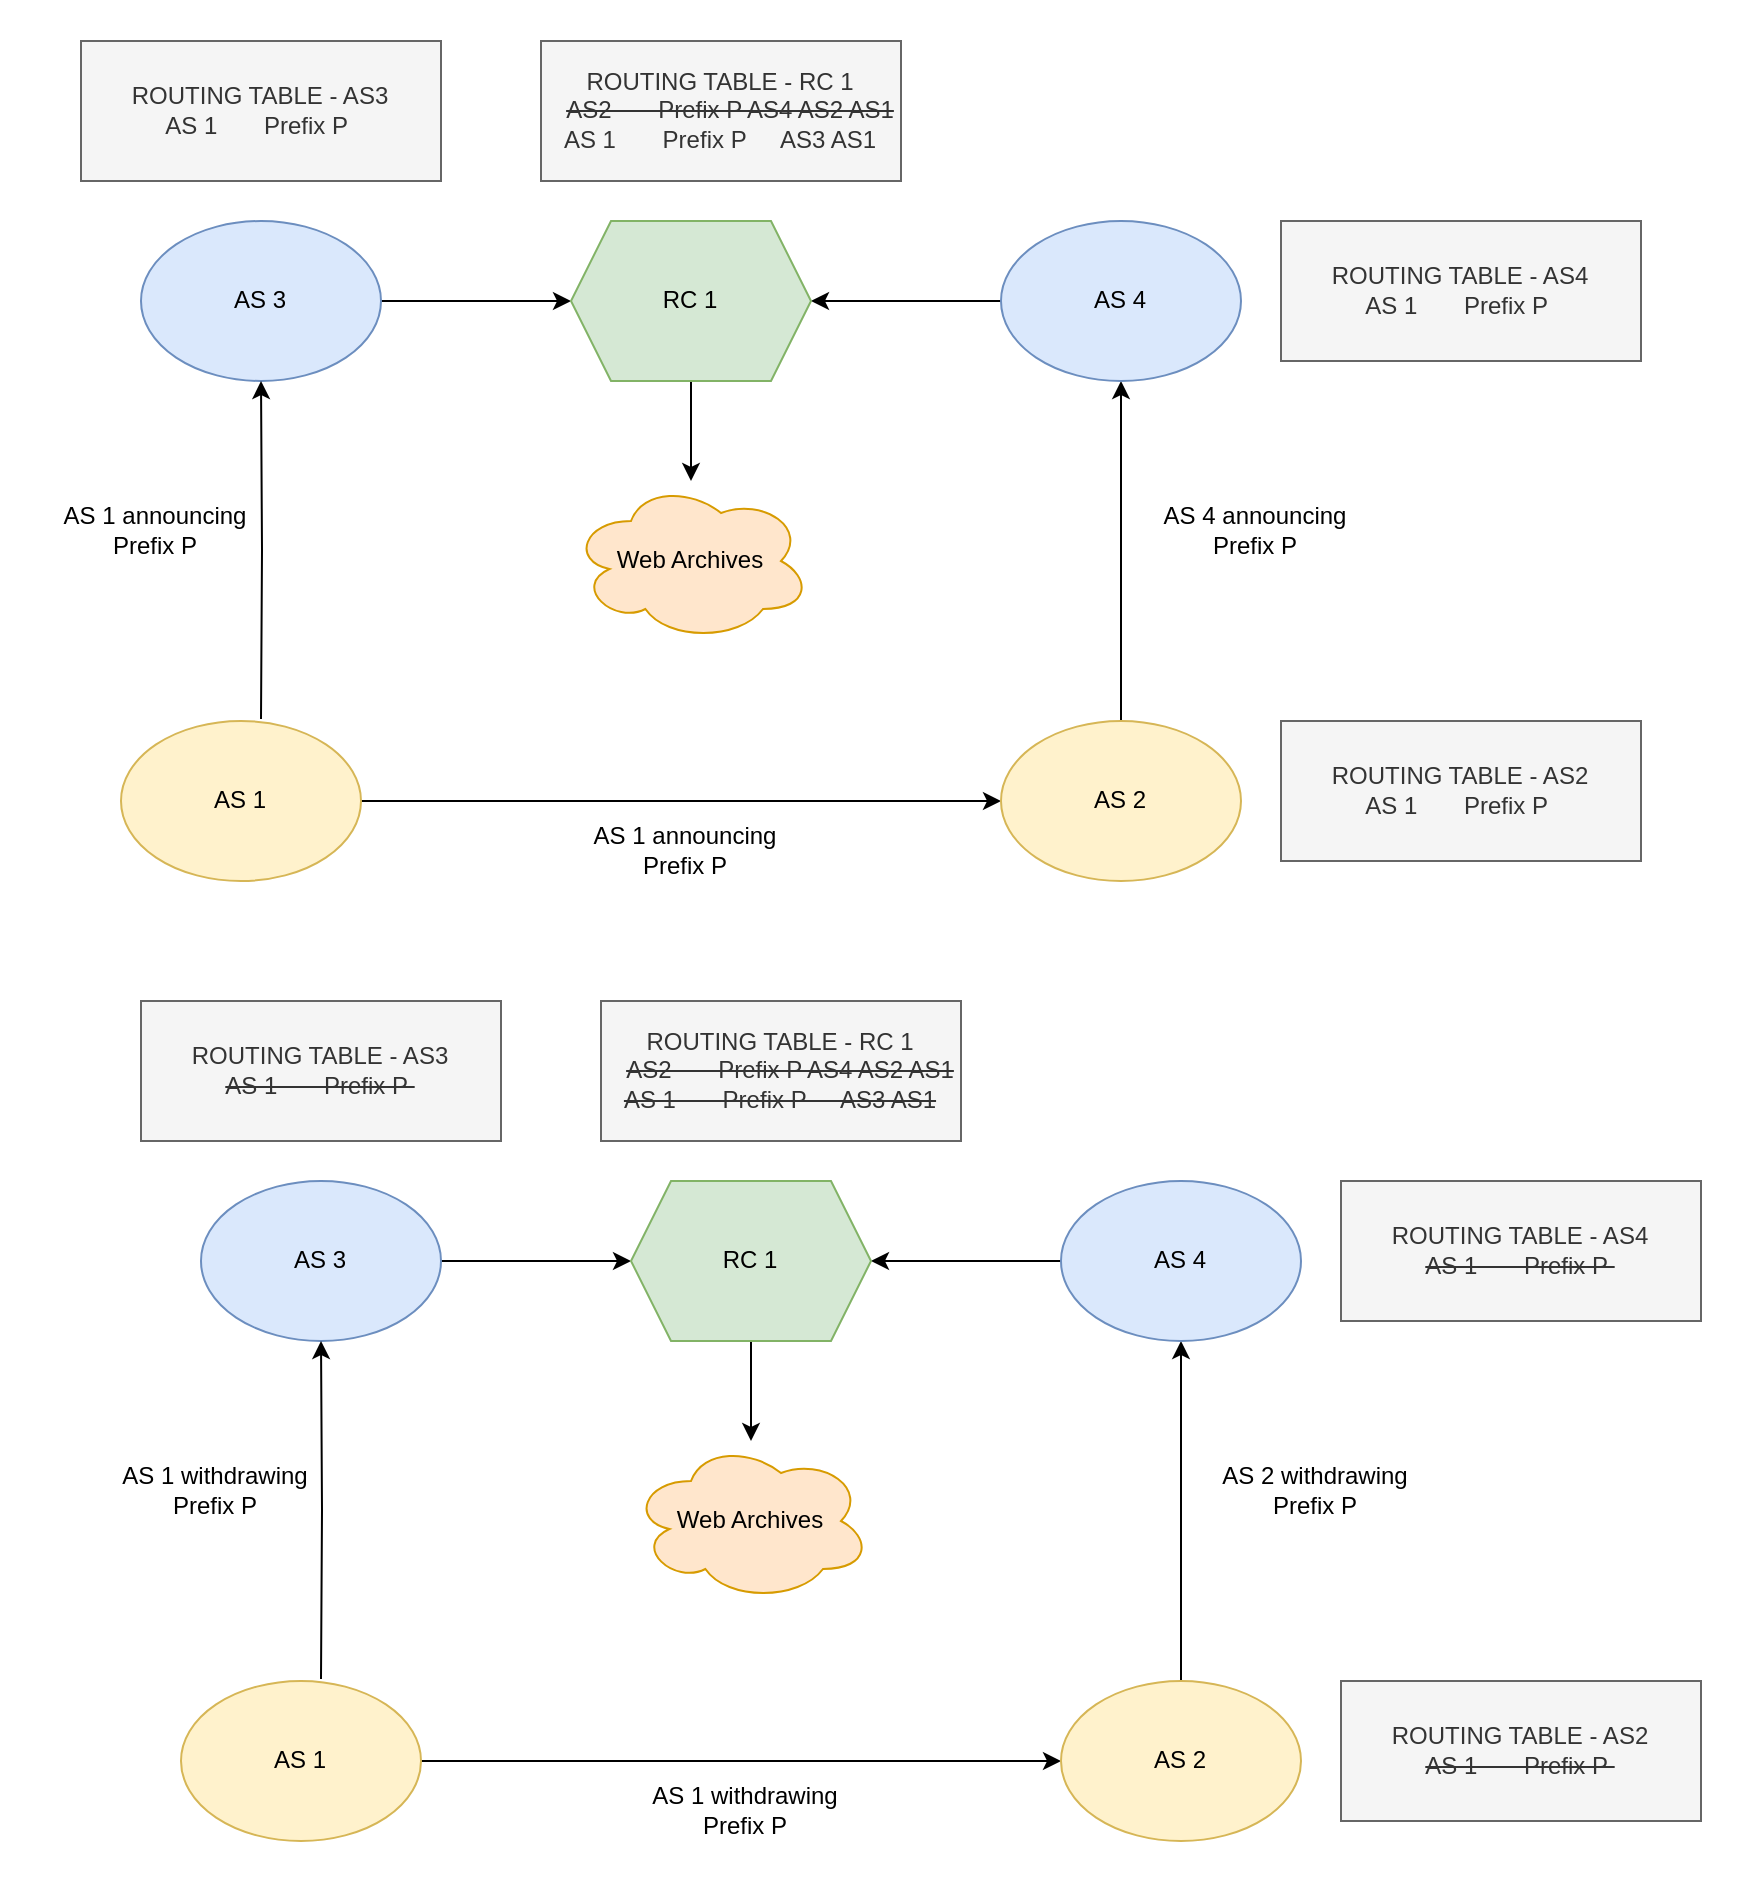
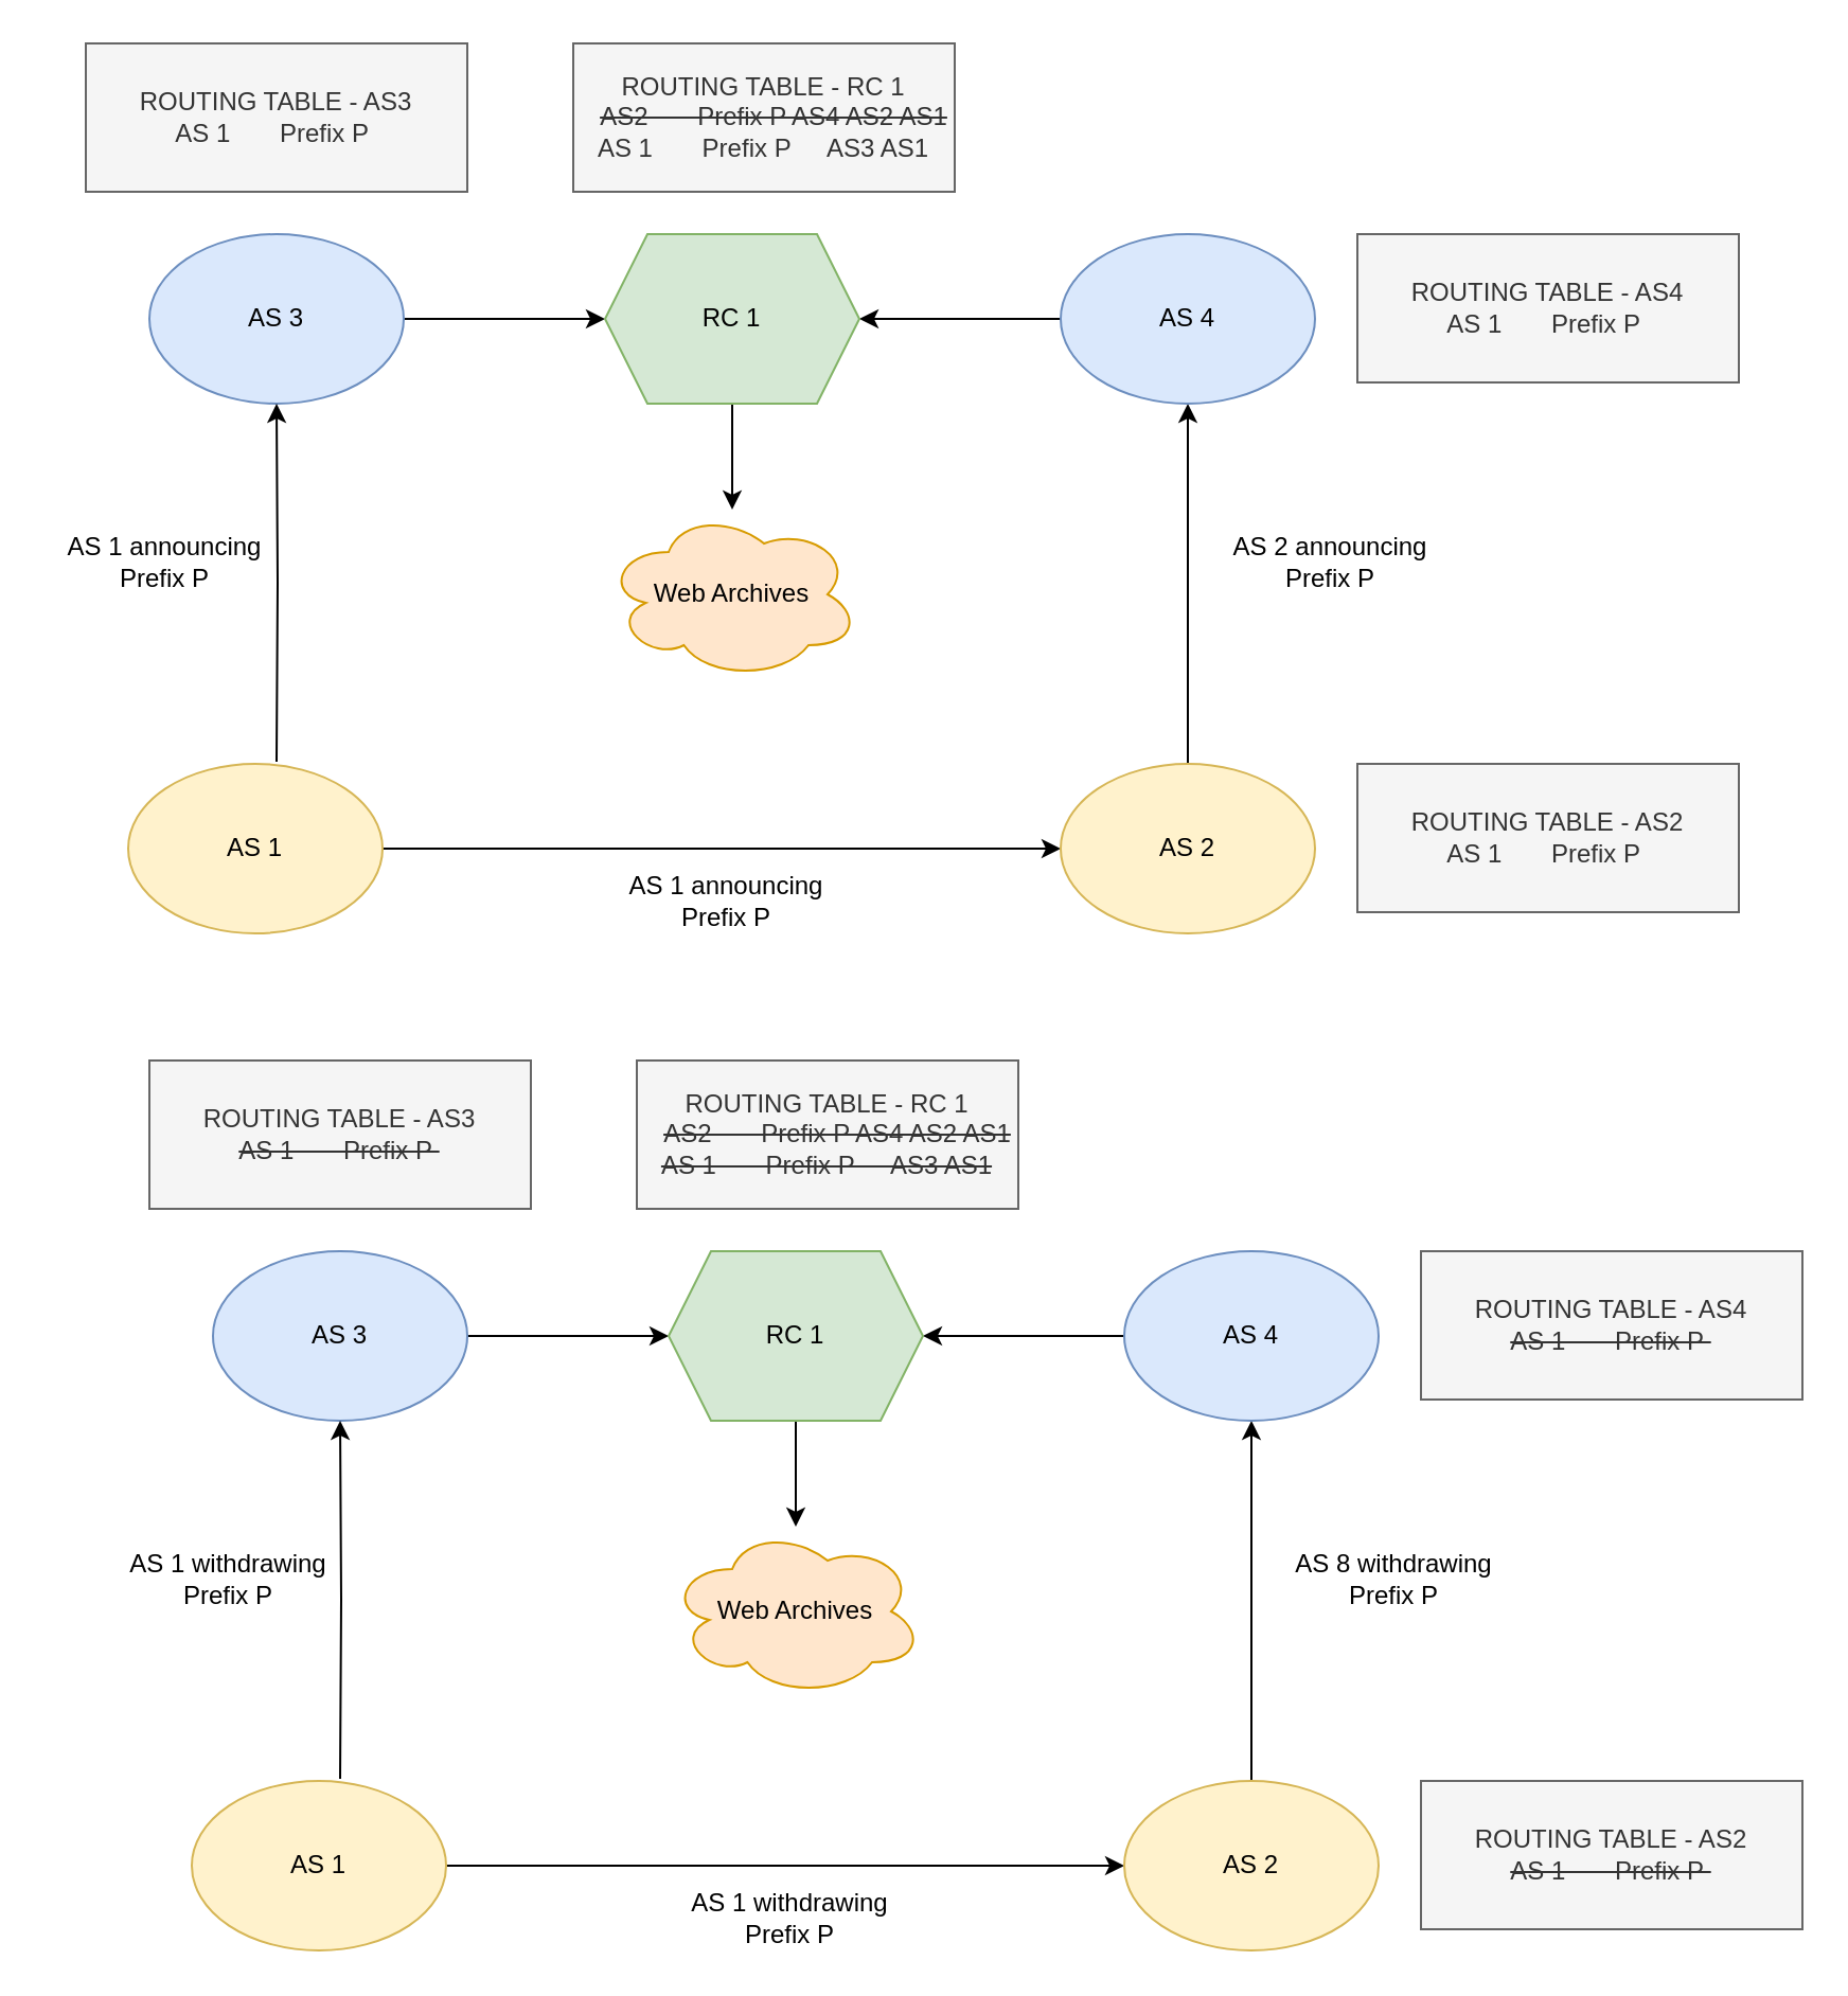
- <mxCell id="12" value="AS 4 announcing Prefix P" style="text;html=1;align=center;verticalAlign=middle;whiteSpace=wrap;rounded=0;" vertex="1" parent="1"><mxGeometry x="570" y="250" width="115" height="30" as="geometry" /></mxCell>
+ <mxCell id="12" value="AS 2 announcing Prefix P" style="text;html=1;align=center;verticalAlign=middle;whiteSpace=wrap;rounded=0;" vertex="1" parent="1"><mxGeometry x="570" y="250" width="115" height="30" as="geometry" /></mxCell>
- <mxCell id="31" value="AS 2 withdrawing Prefix P" style="text;html=1;align=center;verticalAlign=middle;whiteSpace=wrap;rounded=0;" vertex="1" parent="1"><mxGeometry x="600" y="730" width="115" height="30" as="geometry" /></mxCell>
+ <mxCell id="31" value="AS 8 withdrawing Prefix P" style="text;html=1;align=center;verticalAlign=middle;whiteSpace=wrap;rounded=0;" vertex="1" parent="1"><mxGeometry x="600" y="730" width="115" height="30" as="geometry" /></mxCell>
